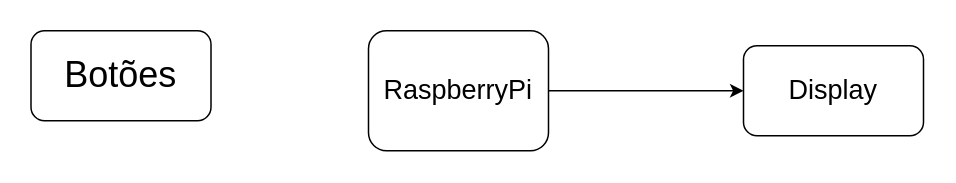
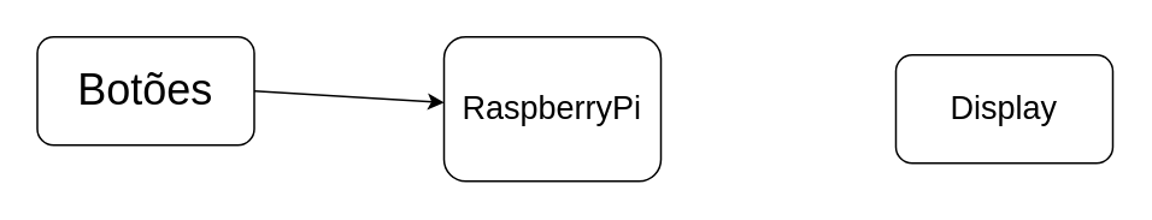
+ <mxCell id="4" style="edgeStyle=none;html=1;exitX=1;exitY=0.5;exitDx=0;exitDy=0;fontSize=18;" edge="1" parent="1" source="5" target="3"><mxGeometry relative="1" as="geometry" /></mxCell>
- <mxCell id="2" style="edgeStyle=none;html=1;exitX=1;exitY=0.5;exitDx=0;exitDy=0;fontSize=18;" edge="1" parent="1" source="3" target="6"><mxGeometry relative="1" as="geometry" /></mxCell>
